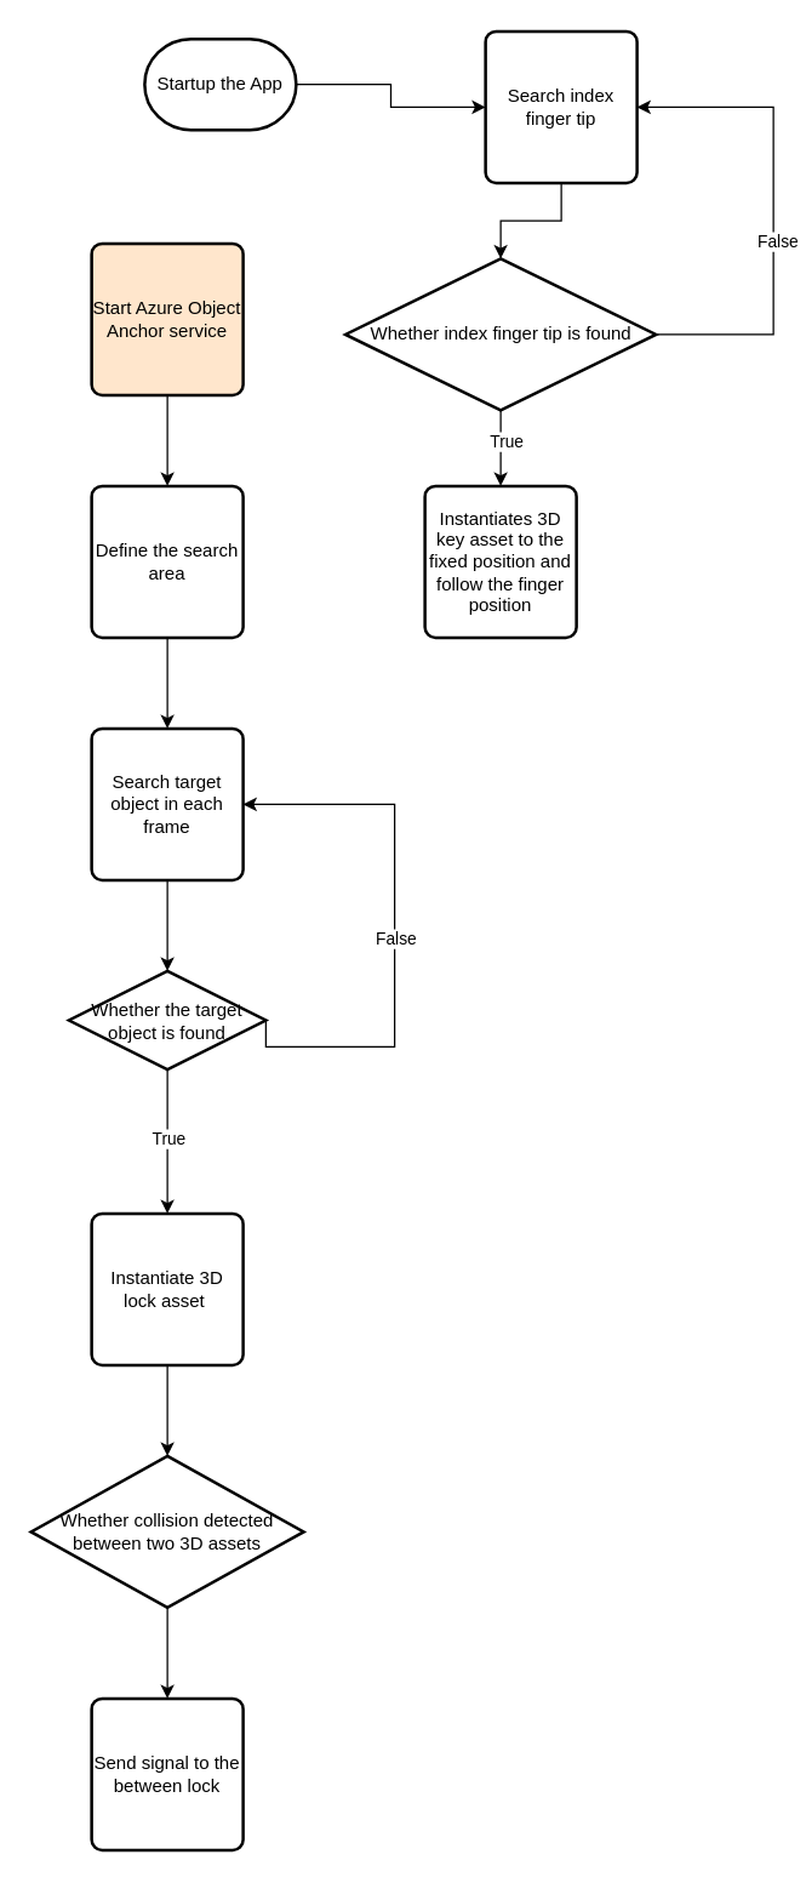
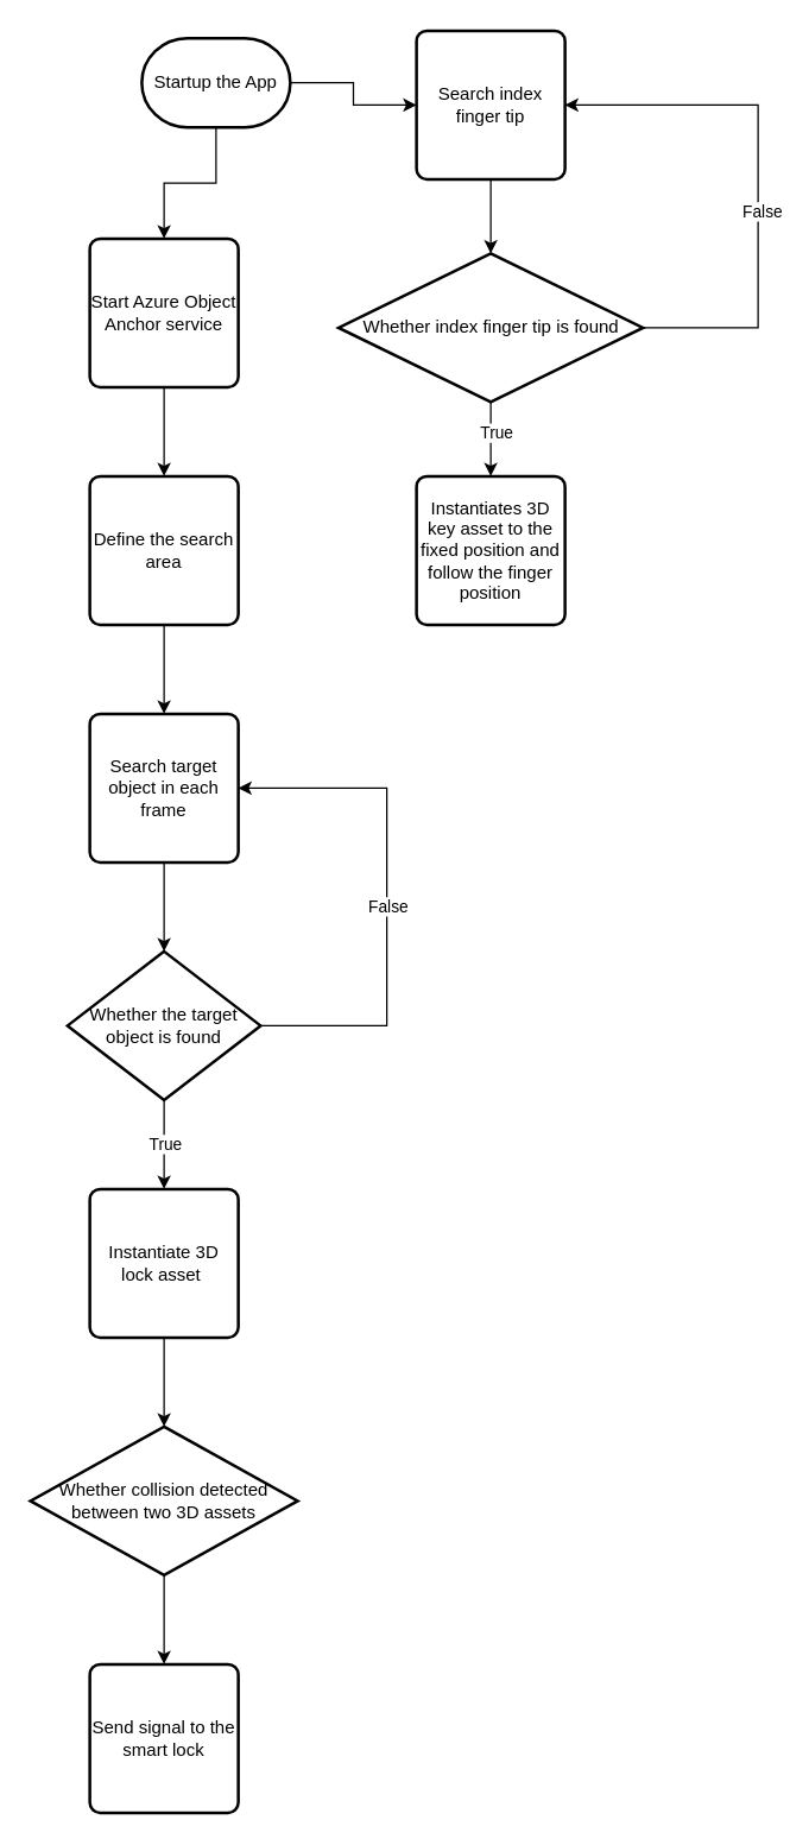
- <mxCell id="19" value="Search index finger tip" style="rounded=1;whiteSpace=wrap;html=1;absoluteArcSize=1;arcSize=14;strokeWidth=2;" vertex="1" parent="1"><mxGeometry x="320" y="20" width="100" height="100" as="geometry" /></mxCell>
+ <mxCell id="19" value="Search index finger tip" style="rounded=1;whiteSpace=wrap;html=1;absoluteArcSize=1;arcSize=14;strokeWidth=2;" vertex="1" parent="1"><mxGeometry x="280" y="20" width="100" height="100" as="geometry" /></mxCell>
+ <mxCell id="2" value="" style="edgeStyle=orthogonalEdgeStyle;rounded=0;orthogonalLoop=1;jettySize=auto;html=1;" edge="1" parent="1" source="4" target="10"><mxGeometry relative="1" as="geometry" /></mxCell>
- <mxCell id="10" value="Start Azure Object Anchor service" style="rounded=1;whiteSpace=wrap;html=1;absoluteArcSize=1;arcSize=14;strokeWidth=2;fillColor=#ffe6cc;" vertex="1" parent="1"><mxGeometry x="60" y="160" width="100" height="100" as="geometry" /></mxCell>
+ <mxCell id="10" value="Start Azure Object Anchor service" style="rounded=1;whiteSpace=wrap;html=1;absoluteArcSize=1;arcSize=14;strokeWidth=2;" vertex="1" parent="1"><mxGeometry x="60" y="160" width="100" height="100" as="geometry" /></mxCell>
- <mxCell id="15" value="Whether the target object is found" style="strokeWidth=2;html=1;shape=mxgraph.flowchart.decision;whiteSpace=wrap;" vertex="1" parent="1"><mxGeometry x="45" y="640" width="130" height="65" as="geometry" /></mxCell>
+ <mxCell id="15" value="Whether the target object is found" style="strokeWidth=2;html=1;shape=mxgraph.flowchart.decision;whiteSpace=wrap;" vertex="1" parent="1"><mxGeometry x="45" y="640" width="130" height="100" as="geometry" /></mxCell>
- <mxCell id="28" value="Send signal to the between lock" style="rounded=1;whiteSpace=wrap;html=1;absoluteArcSize=1;arcSize=14;strokeWidth=2;" vertex="1" parent="1"><mxGeometry x="60" y="1120" width="100" height="100" as="geometry" /></mxCell>
+ <mxCell id="28" value="Send signal to the smart lock" style="rounded=1;whiteSpace=wrap;html=1;absoluteArcSize=1;arcSize=14;strokeWidth=2;" vertex="1" parent="1"><mxGeometry x="60" y="1120" width="100" height="100" as="geometry" /></mxCell>
